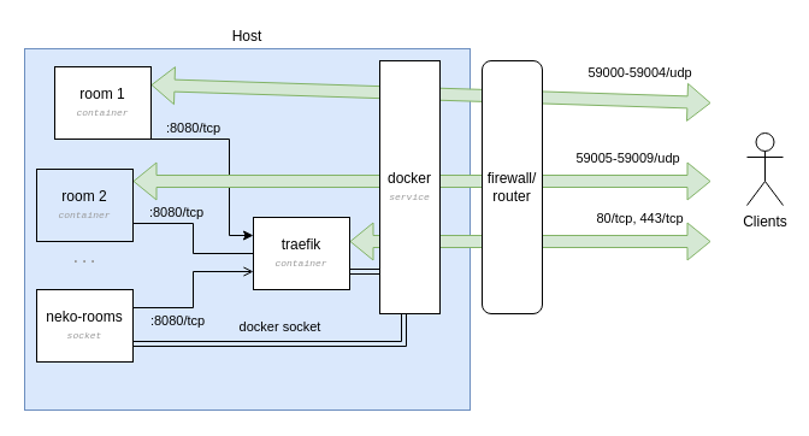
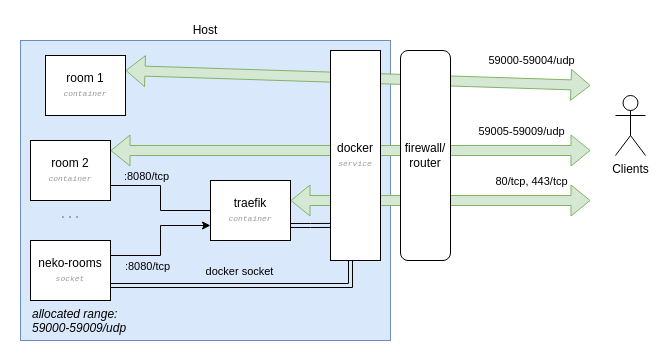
- <mxCell id="17" style="edgeStyle=orthogonalEdgeStyle;rounded=0;orthogonalLoop=1;jettySize=auto;html=1;entryX=0;entryY=0.25;entryDx=0;entryDy=0;exitX=1;exitY=0.75;exitDx=0;exitDy=0;" edge="1" parent="1" source="5" target="9"><mxGeometry relative="1" as="geometry"><mxPoint x="160" y="180" as="sourcePoint" /><mxPoint x="220" y="220" as="targetPoint" /><Array as="points"><mxPoint x="190" y="115" /><mxPoint x="190" y="195" /></Array></mxGeometry></mxCell>
- <mxCell id="18" value=":8080/tcp" style="edgeLabel;html=1;align=center;verticalAlign=middle;resizable=0;points=[];labelBackgroundColor=none;" vertex="1" connectable="0" parent="17"><mxGeometry x="-0.493" relative="1" as="geometry"><mxPoint x="3" y="-10" as="offset" /></mxGeometry></mxCell>
- <mxCell id="27" value="&lt;font face=&quot;Helvetica&quot;&gt;Clients&lt;/font&gt;" style="shape=umlActor;verticalLabelPosition=bottom;verticalAlign=top;html=1;outlineConnect=0;labelBackgroundColor=none;fontFamily=Courier New;fontSize=12;fontColor=#000000;" vertex="1" parent="1"><mxGeometry x="620" y="110" width="30" height="60" as="geometry" /></mxCell>
+ <mxCell id="27" value="&lt;font face=&quot;Helvetica&quot;&gt;Clients&lt;/font&gt;" style="shape=umlActor;verticalLabelPosition=bottom;verticalAlign=top;html=1;outlineConnect=0;labelBackgroundColor=none;fontFamily=Courier New;fontSize=12;fontColor=#000000;" vertex="1" parent="1"><mxGeometry x="615" y="95" width="30" height="60" as="geometry" /></mxCell>
- <mxCell id="22" value="&lt;div&gt;docker&lt;/div&gt;&lt;div&gt;&lt;font size=&quot;1&quot; face=&quot;Courier New&quot; color=&quot;#999999&quot;&gt;&lt;i style=&quot;font-size: 8px&quot;&gt;service&lt;/i&gt;&lt;/font&gt;&lt;/div&gt;" style="rounded=0;whiteSpace=wrap;html=1;" vertex="1" parent="1"><mxGeometry x="315" y="50" width="50" height="210" as="geometry" /></mxCell>
+ <mxCell id="22" value="&lt;div&gt;docker&lt;/div&gt;&lt;div&gt;&lt;font size=&quot;1&quot; face=&quot;Courier New&quot; color=&quot;#999999&quot;&gt;&lt;i style=&quot;font-size: 8px&quot;&gt;service&lt;/i&gt;&lt;/font&gt;&lt;/div&gt;" style="rounded=0;whiteSpace=wrap;html=1;" vertex="1" parent="1"><mxGeometry x="330" y="50" width="50" height="210" as="geometry" /></mxCell>
- <mxCell id="8" value="&lt;div&gt;room 2&lt;/div&gt;&lt;div&gt;&lt;font size=&quot;1&quot; face=&quot;Courier New&quot; color=&quot;#999999&quot;&gt;&lt;i style=&quot;font-size: 8px&quot;&gt;container&lt;/i&gt;&lt;/font&gt;&lt;/div&gt;" style="rounded=0;whiteSpace=wrap;html=1;fillColor=#dae8fc;" vertex="1" parent="1"><mxGeometry x="30" y="140" width="80" height="60" as="geometry" /></mxCell>
+ <mxCell id="8" value="&lt;div&gt;room 2&lt;/div&gt;&lt;div&gt;&lt;font size=&quot;1&quot; face=&quot;Courier New&quot; color=&quot;#999999&quot;&gt;&lt;i style=&quot;font-size: 8px&quot;&gt;container&lt;/i&gt;&lt;/font&gt;&lt;/div&gt;" style="rounded=0;whiteSpace=wrap;html=1;" vertex="1" parent="1"><mxGeometry x="30" y="140" width="80" height="60" as="geometry" /></mxCell>
- <mxCell id="3" style="edgeStyle=orthogonalEdgeStyle;rounded=0;orthogonalLoop=1;jettySize=auto;html=1;exitX=1;exitY=0.25;exitDx=0;exitDy=0;entryX=0;entryY=0.75;entryDx=0;entryDy=0;endArrow=open;" edge="1" parent="1" source="14" target="9"><mxGeometry relative="1" as="geometry"><mxPoint x="180" y="270" as="sourcePoint" /><mxPoint x="210" y="300" as="targetPoint" /></mxGeometry></mxCell>
+ <mxCell id="3" style="edgeStyle=orthogonalEdgeStyle;rounded=0;orthogonalLoop=1;jettySize=auto;html=1;exitX=1;exitY=0.25;exitDx=0;exitDy=0;entryX=0;entryY=0.75;entryDx=0;entryDy=0;" edge="1" parent="1" source="14" target="9"><mxGeometry relative="1" as="geometry"><mxPoint x="180" y="270" as="sourcePoint" /><mxPoint x="210" y="300" as="targetPoint" /></mxGeometry></mxCell>
+ <mxCell id="21" value="&lt;i&gt;allocated range: 59000-59009/udp&lt;/i&gt;" style="text;whiteSpace=wrap;html=1;" vertex="1" parent="1"><mxGeometry x="30" y="300" width="120" height="40" as="geometry" /></mxCell>
